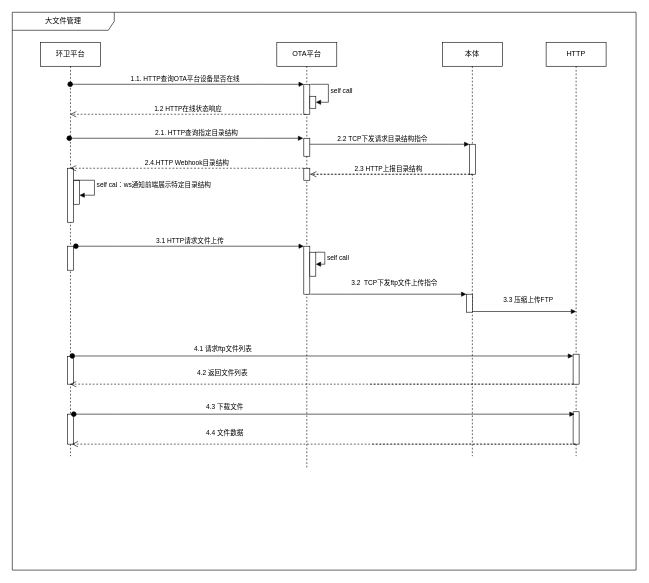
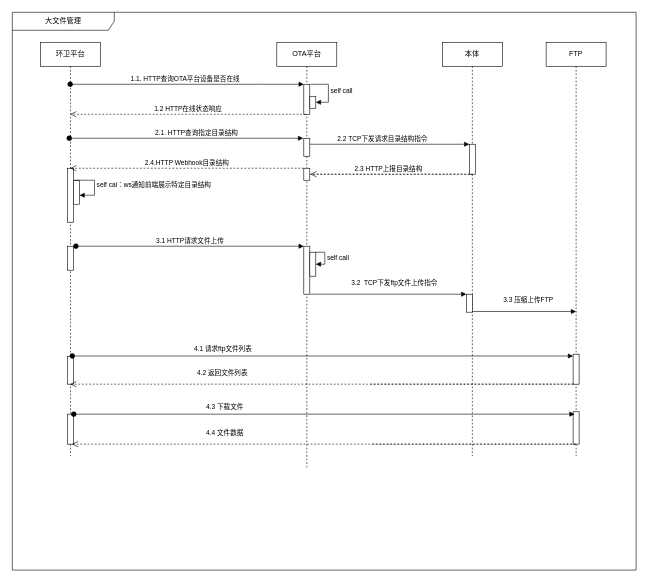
- <mxCell id="30" value="HTTP" style="shape=umlLifeline;perimeter=lifelinePerimeter;whiteSpace=wrap;html=1;container=1;dropTarget=0;collapsible=0;recursiveResize=0;outlineConnect=0;portConstraint=eastwest;newEdgeStyle={&quot;edgeStyle&quot;:&quot;elbowEdgeStyle&quot;,&quot;elbow&quot;:&quot;vertical&quot;,&quot;curved&quot;:0,&quot;rounded&quot;:0};" vertex="1" parent="1"><mxGeometry x="910" y="70" width="100" height="690" as="geometry" /></mxCell>
+ <mxCell id="30" value="FTP" style="shape=umlLifeline;perimeter=lifelinePerimeter;whiteSpace=wrap;html=1;container=1;dropTarget=0;collapsible=0;recursiveResize=0;outlineConnect=0;portConstraint=eastwest;newEdgeStyle={&quot;edgeStyle&quot;:&quot;elbowEdgeStyle&quot;,&quot;elbow&quot;:&quot;vertical&quot;,&quot;curved&quot;:0,&quot;rounded&quot;:0};" vertex="1" parent="1"><mxGeometry x="910" y="70" width="100" height="690" as="geometry" /></mxCell>
